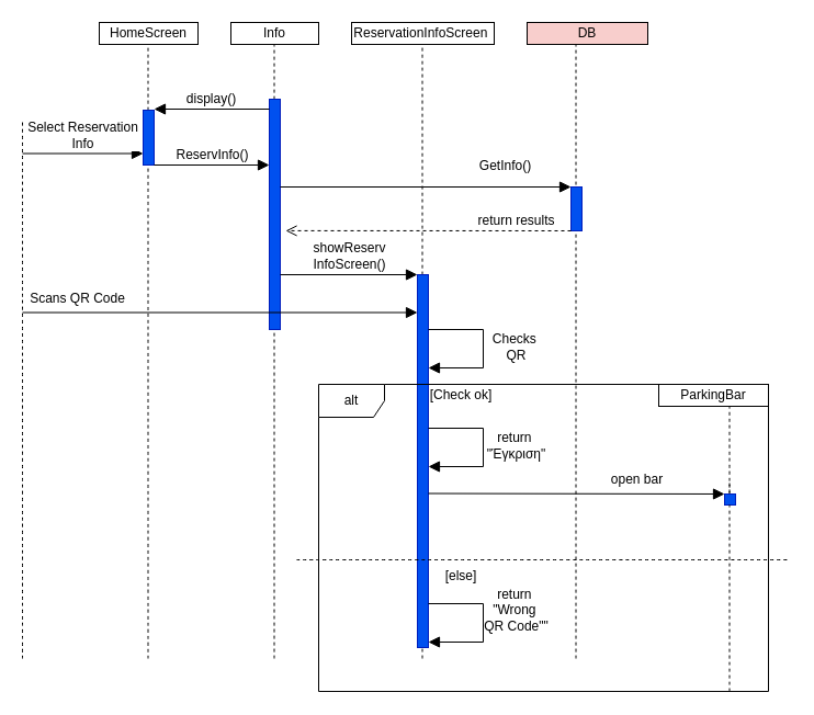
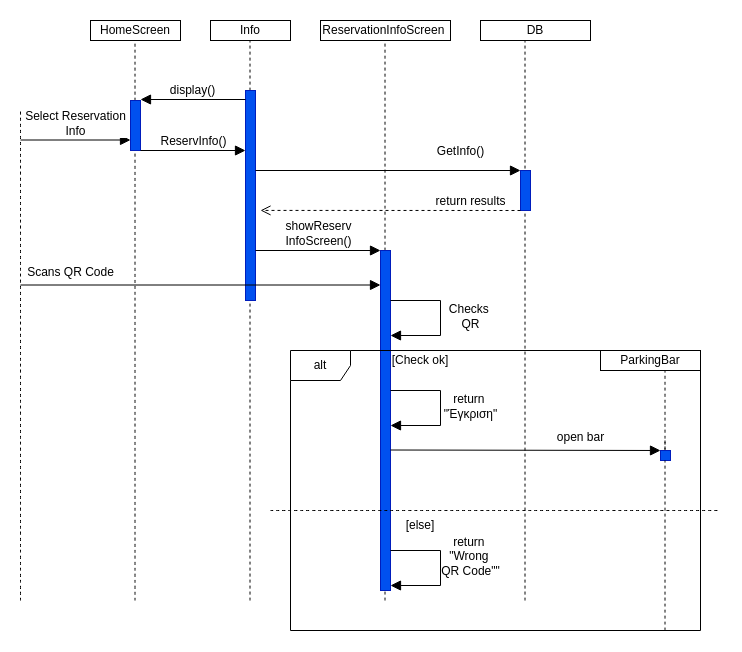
- <mxCell id="2" value="DB" style="rounded=0;whiteSpace=wrap;html=1;fillColor=#f8cecc;" parent="1" vertex="1"><mxGeometry x="480" y="20" width="110" height="20" as="geometry" /></mxCell>
+ <mxCell id="2" value="DB" style="rounded=0;whiteSpace=wrap;html=1;" parent="1" vertex="1"><mxGeometry x="480" y="20" width="110" height="20" as="geometry" /></mxCell>
